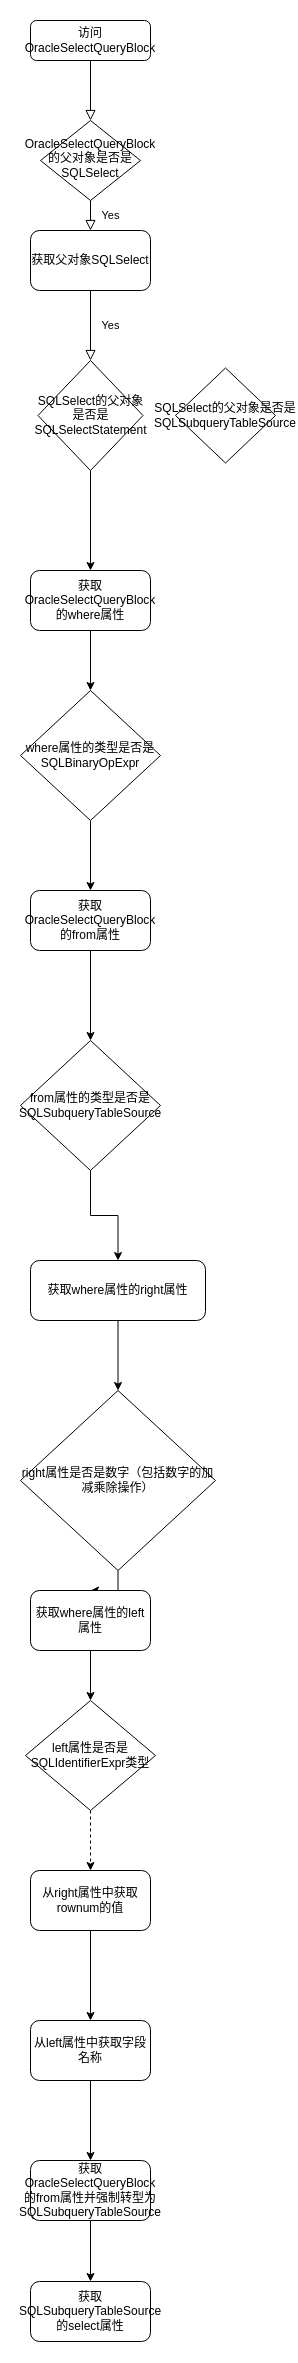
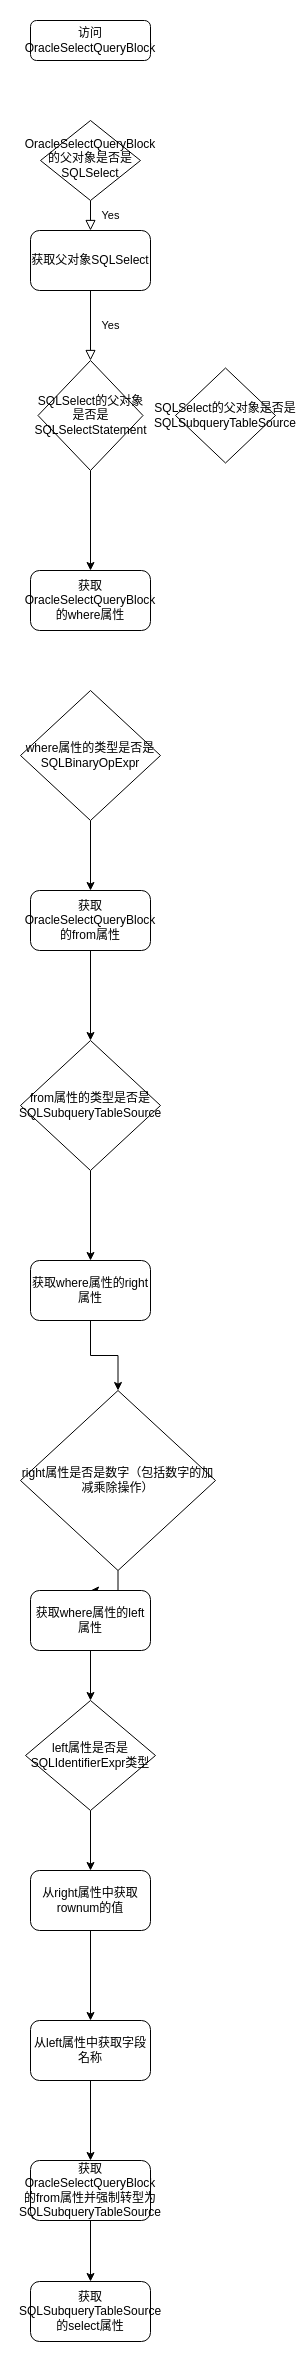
- <mxCell id="2" value="" style="rounded=0;html=1;jettySize=auto;orthogonalLoop=1;fontSize=11;endArrow=block;endFill=0;endSize=8;strokeWidth=1;shadow=0;labelBackgroundColor=none;edgeStyle=orthogonalEdgeStyle;" parent="1" source="3" target="5" edge="1"><mxGeometry relative="1" as="geometry" /></mxCell>
- <mxCell id="10" style="edgeStyle=orthogonalEdgeStyle;rounded=0;orthogonalLoop=1;jettySize=auto;html=1;exitX=0.5;exitY=1;exitDx=0;exitDy=0;entryX=0.5;entryY=0;entryDx=0;entryDy=0;" edge="1" parent="1" source="11" target="13"><mxGeometry relative="1" as="geometry" /></mxCell>
- <mxCell id="19" value="获取where属性的right属性" style="rounded=1;whiteSpace=wrap;html=1;" vertex="1" parent="1"><mxGeometry x="30" y="1260" width="175" height="60" as="geometry" /></mxCell>
+ <mxCell id="19" value="获取where属性的right属性" style="rounded=1;whiteSpace=wrap;html=1;" vertex="1" parent="1"><mxGeometry x="30" y="1260" width="120" height="60" as="geometry" /></mxCell>
- <mxCell id="24" style="edgeStyle=orthogonalEdgeStyle;rounded=0;orthogonalLoop=1;jettySize=auto;html=1;entryX=0.5;entryY=0;entryDx=0;entryDy=0;dashed=1;" edge="1" parent="1" source="25" target="27"><mxGeometry relative="1" as="geometry" /></mxCell>
+ <mxCell id="24" style="edgeStyle=orthogonalEdgeStyle;rounded=0;orthogonalLoop=1;jettySize=auto;html=1;entryX=0.5;entryY=0;entryDx=0;entryDy=0;" edge="1" parent="1" source="25" target="27"><mxGeometry relative="1" as="geometry" /></mxCell>
